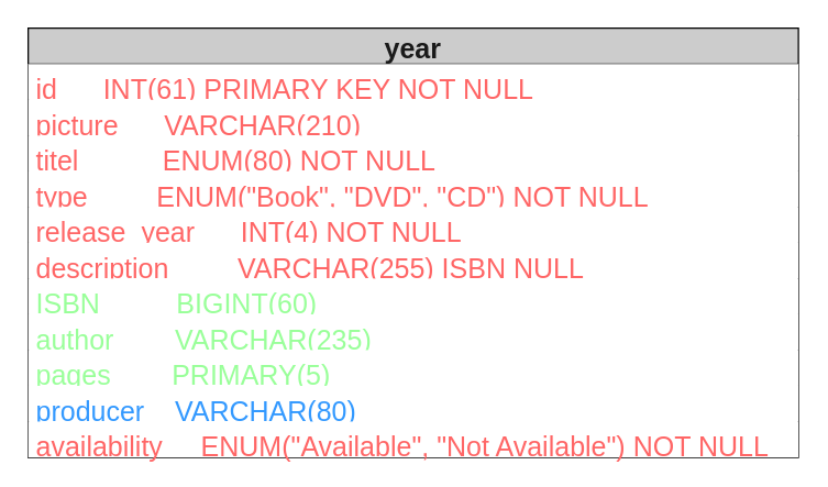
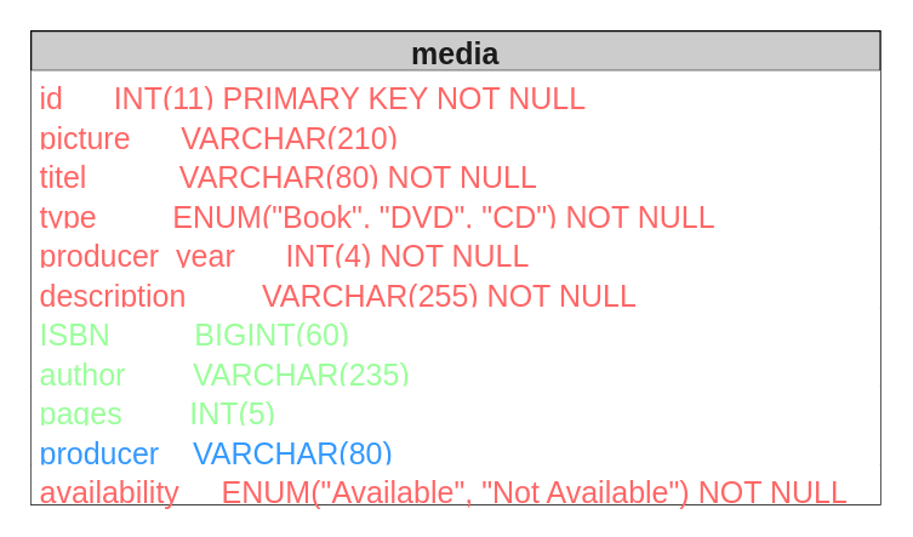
- <mxCell id="2" value="year" style="swimlane;fontStyle=1;childLayout=stackLayout;horizontal=1;startSize=26;fillColor=#CCCCCC;horizontalStack=0;resizeParent=1;resizeParentMax=0;resizeLast=0;collapsible=1;marginBottom=0;fontSize=20;fontColor=#1A1A1A;" parent="1" vertex="1"><mxGeometry x="20" y="20" width="560" height="312" as="geometry" /></mxCell>
+ <mxCell id="2" value="media" style="swimlane;fontStyle=1;childLayout=stackLayout;horizontal=1;startSize=26;fillColor=#CCCCCC;horizontalStack=0;resizeParent=1;resizeParentMax=0;resizeLast=0;collapsible=1;marginBottom=0;fontSize=20;fontColor=#1A1A1A;" parent="1" vertex="1"><mxGeometry x="20" y="20" width="560" height="312" as="geometry" /></mxCell>
- <mxCell id="3" value="id      INT(61) PRIMARY KEY NOT NULL" style="text;strokeColor=none;fillColor=default;align=left;verticalAlign=top;spacingLeft=4;spacingRight=4;overflow=hidden;rotatable=0;points=[[0,0.5],[1,0.5]];portConstraint=eastwest;fontSize=20;fontColor=#FF6666;" parent="2" vertex="1"><mxGeometry y="26" width="560" height="26" as="geometry" /></mxCell>
+ <mxCell id="3" value="id      INT(11) PRIMARY KEY NOT NULL" style="text;strokeColor=none;fillColor=default;align=left;verticalAlign=top;spacingLeft=4;spacingRight=4;overflow=hidden;rotatable=0;points=[[0,0.5],[1,0.5]];portConstraint=eastwest;fontSize=20;fontColor=#FF6666;" parent="2" vertex="1"><mxGeometry y="26" width="560" height="26" as="geometry" /></mxCell>
- <mxCell id="5" value="titel           ENUM(80) NOT NULL" style="text;strokeColor=none;fillColor=default;align=left;verticalAlign=top;spacingLeft=4;spacingRight=4;overflow=hidden;rotatable=0;points=[[0,0.5],[1,0.5]];portConstraint=eastwest;fontSize=20;fontColor=#FF6666;" parent="2" vertex="1"><mxGeometry y="78" width="560" height="26" as="geometry" /></mxCell>
+ <mxCell id="5" value="titel           VARCHAR(80) NOT NULL" style="text;strokeColor=none;fillColor=default;align=left;verticalAlign=top;spacingLeft=4;spacingRight=4;overflow=hidden;rotatable=0;points=[[0,0.5],[1,0.5]];portConstraint=eastwest;fontSize=20;fontColor=#FF6666;" parent="2" vertex="1"><mxGeometry y="78" width="560" height="26" as="geometry" /></mxCell>
- <mxCell id="7" value="release_year      INT(4) NOT NULL" style="text;strokeColor=none;fillColor=default;align=left;verticalAlign=top;spacingLeft=4;spacingRight=4;overflow=hidden;rotatable=0;points=[[0,0.5],[1,0.5]];portConstraint=eastwest;fontSize=20;fontColor=#FF6666;" vertex="1" parent="2"><mxGeometry y="130" width="560" height="26" as="geometry" /></mxCell>
+ <mxCell id="7" value="producer_year      INT(4) NOT NULL" style="text;strokeColor=none;fillColor=default;align=left;verticalAlign=top;spacingLeft=4;spacingRight=4;overflow=hidden;rotatable=0;points=[[0,0.5],[1,0.5]];portConstraint=eastwest;fontSize=20;fontColor=#FF6666;" vertex="1" parent="2"><mxGeometry y="130" width="560" height="26" as="geometry" /></mxCell>
- <mxCell id="8" value="description         VARCHAR(255) ISBN NULL" style="text;strokeColor=none;fillColor=default;align=left;verticalAlign=top;spacingLeft=4;spacingRight=4;overflow=hidden;rotatable=0;points=[[0,0.5],[1,0.5]];portConstraint=eastwest;fontSize=20;fontColor=#FF6666;" vertex="1" parent="2"><mxGeometry y="156" width="560" height="26" as="geometry" /></mxCell>
+ <mxCell id="8" value="description         VARCHAR(255) NOT NULL" style="text;strokeColor=none;fillColor=default;align=left;verticalAlign=top;spacingLeft=4;spacingRight=4;overflow=hidden;rotatable=0;points=[[0,0.5],[1,0.5]];portConstraint=eastwest;fontSize=20;fontColor=#FF6666;" vertex="1" parent="2"><mxGeometry y="156" width="560" height="26" as="geometry" /></mxCell>
- <mxCell id="11" value="pages        PRIMARY(5)" style="text;strokeColor=none;fillColor=default;align=left;verticalAlign=top;spacingLeft=4;spacingRight=4;overflow=hidden;rotatable=0;points=[[0,0.5],[1,0.5]];portConstraint=eastwest;fontSize=20;fontColor=#99FF99;" vertex="1" parent="2"><mxGeometry y="234" width="560" height="26" as="geometry" /></mxCell>
+ <mxCell id="11" value="pages        INT(5)" style="text;strokeColor=none;fillColor=default;align=left;verticalAlign=top;spacingLeft=4;spacingRight=4;overflow=hidden;rotatable=0;points=[[0,0.5],[1,0.5]];portConstraint=eastwest;fontSize=20;fontColor=#99FF99;" vertex="1" parent="2"><mxGeometry y="234" width="560" height="26" as="geometry" /></mxCell>
